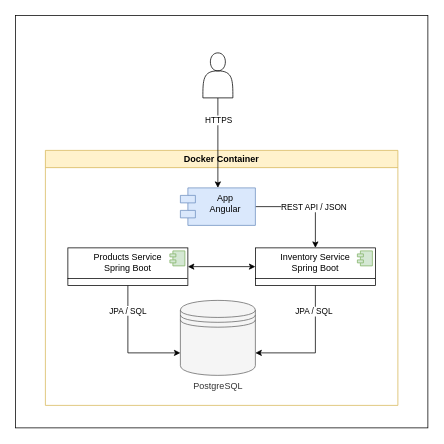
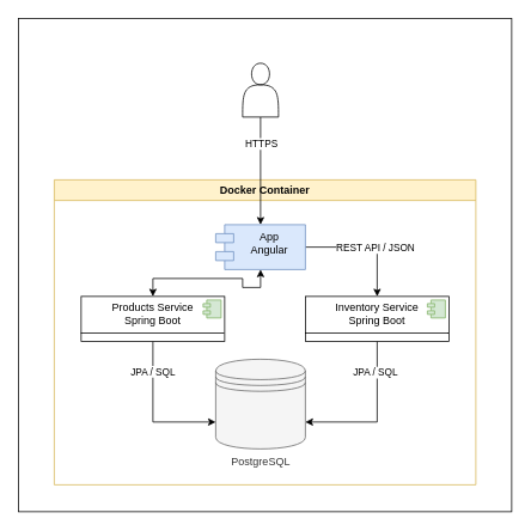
- <mxCell id="7" style="edgeStyle=orthogonalEdgeStyle;rounded=0;orthogonalLoop=1;jettySize=auto;html=1;entryX=0;entryY=0.5;entryDx=0;entryDy=0;startArrow=classic;startFill=1;" edge="1" parent="3" source="10" target="14"><mxGeometry relative="1" as="geometry" /></mxCell>
+ <mxCell id="7" style="edgeStyle=orthogonalEdgeStyle;rounded=0;orthogonalLoop=1;jettySize=auto;html=1;startArrow=classic;startFill=1;" edge="1" parent="3" source="10" target="6"><mxGeometry relative="1" as="geometry" /></mxCell>
